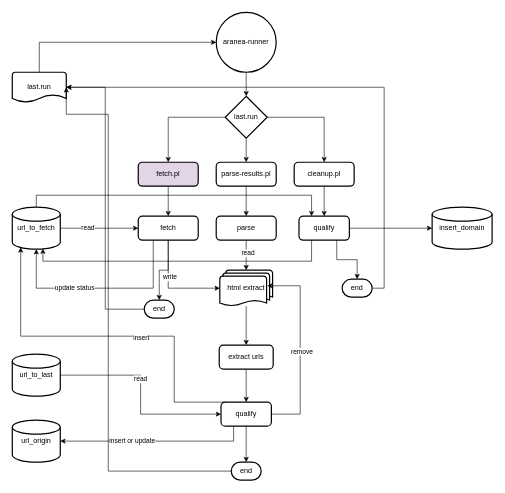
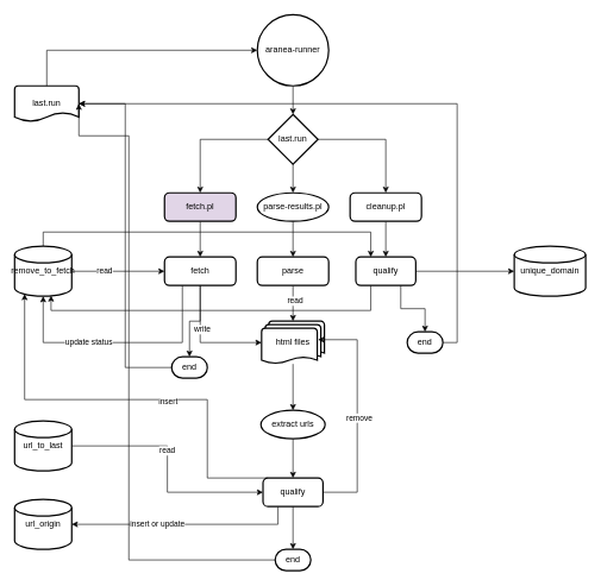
- <mxCell id="7" value="parse-results.pl" style="rounded=1;whiteSpace=wrap;html=1;absoluteArcSize=1;arcSize=14;strokeWidth=2;" parent="1" vertex="1"><mxGeometry x="360" y="270" width="100" height="40" as="geometry" /></mxCell>
+ <mxCell id="7" value="parse-results.pl" style="ellipse;whiteSpace=wrap;html=1;absoluteArcSize=1;arcSize=14;strokeWidth=2;" parent="1" vertex="1"><mxGeometry x="360" y="270" width="100" height="40" as="geometry" /></mxCell>
- <mxCell id="13" value="url_to_fetch" style="strokeWidth=2;html=1;shape=mxgraph.flowchart.database;whiteSpace=wrap;" parent="1" vertex="1"><mxGeometry x="20" y="345" width="80" height="70" as="geometry" /></mxCell>
+ <mxCell id="13" value="remove_to_fetch" style="strokeWidth=2;html=1;shape=mxgraph.flowchart.database;whiteSpace=wrap;" parent="1" vertex="1"><mxGeometry x="20" y="345" width="80" height="70" as="geometry" /></mxCell>
- <mxCell id="22" value="insert_domain" style="strokeWidth=2;html=1;shape=mxgraph.flowchart.database;whiteSpace=wrap;" parent="1" vertex="1"><mxGeometry x="720" y="345" width="100" height="70" as="geometry" /></mxCell>
+ <mxCell id="22" value="unique_domain" style="strokeWidth=2;html=1;shape=mxgraph.flowchart.database;whiteSpace=wrap;" parent="1" vertex="1"><mxGeometry x="720" y="345" width="100" height="70" as="geometry" /></mxCell>
- <mxCell id="24" value="html extract" style="strokeWidth=2;html=1;shape=mxgraph.flowchart.multi-document;whiteSpace=wrap;" parent="1" vertex="1"><mxGeometry x="366" y="450" width="88" height="60" as="geometry" /></mxCell>
+ <mxCell id="24" value="html files" style="strokeWidth=2;html=1;shape=mxgraph.flowchart.multi-document;whiteSpace=wrap;" parent="1" vertex="1"><mxGeometry x="366" y="450" width="88" height="60" as="geometry" /></mxCell>
- <mxCell id="31" value="extract urls" style="rounded=1;whiteSpace=wrap;html=1;absoluteArcSize=1;arcSize=14;strokeWidth=2;" parent="1" vertex="1"><mxGeometry x="365" y="575" width="90" height="40" as="geometry" /></mxCell>
+ <mxCell id="31" value="extract urls" style="ellipse;whiteSpace=wrap;html=1;absoluteArcSize=1;arcSize=14;strokeWidth=2;" parent="1" vertex="1"><mxGeometry x="365" y="575" width="90" height="40" as="geometry" /></mxCell>
